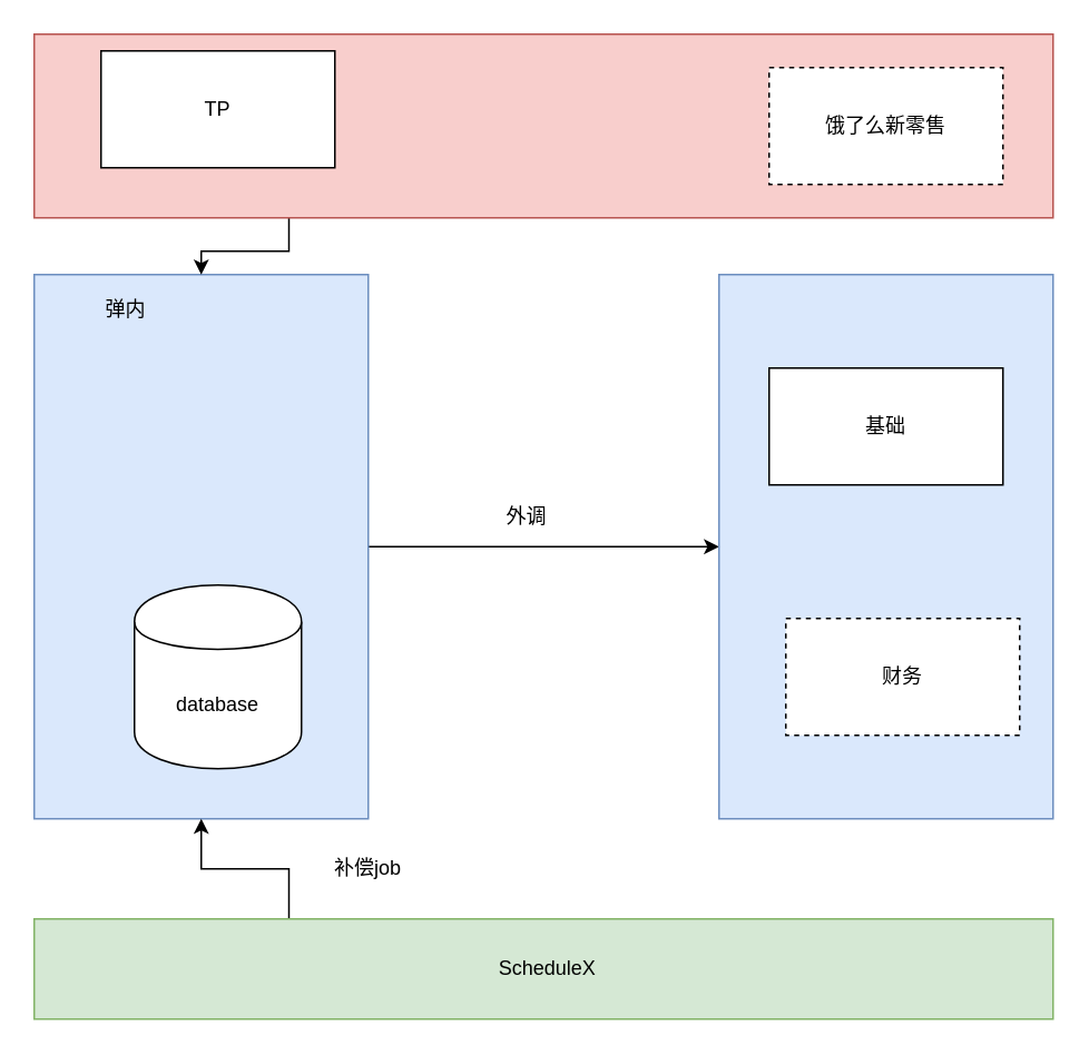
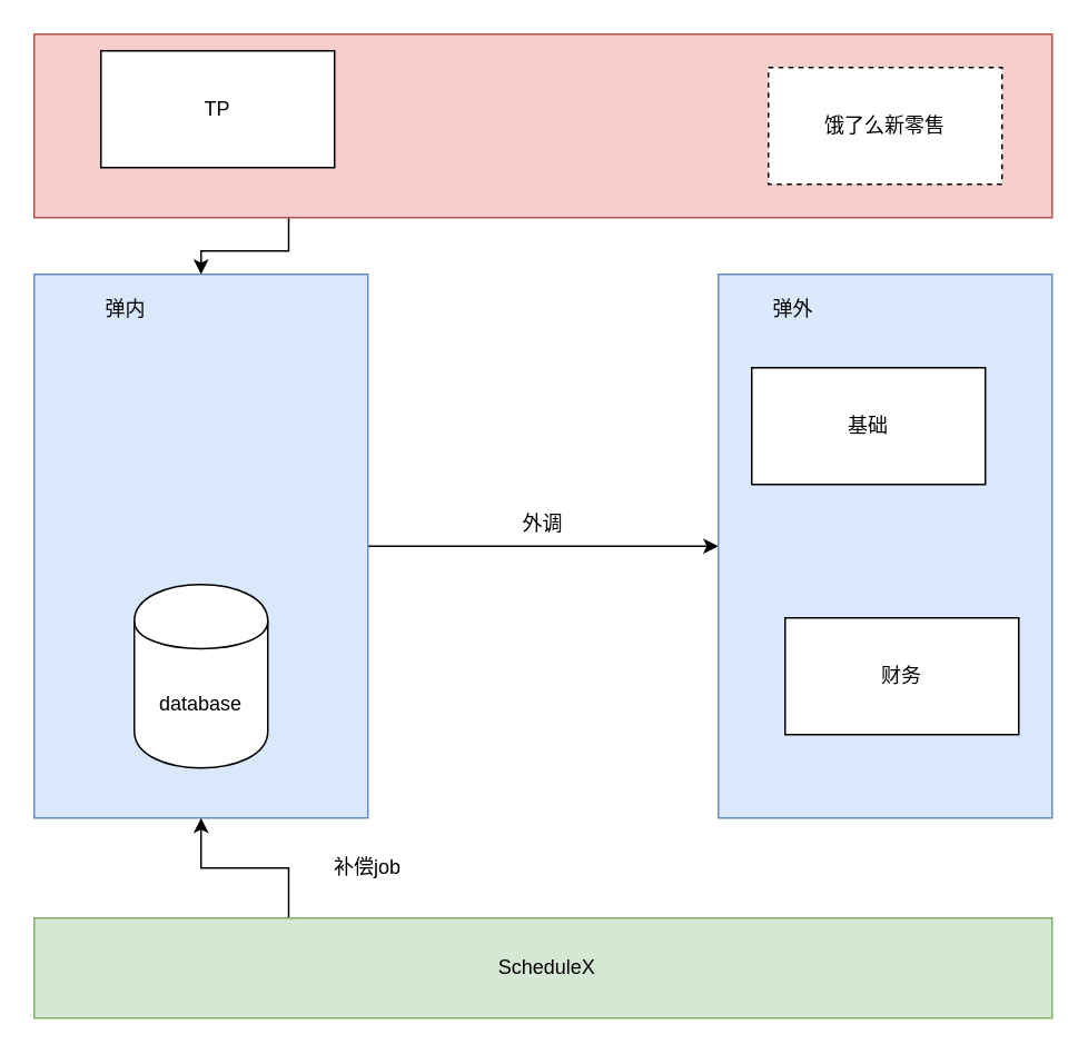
+ <mxCell id="7" value="弹外" style="text;html=1;strokeColor=none;fillColor=none;align=center;verticalAlign=middle;whiteSpace=wrap;rounded=0;" vertex="1" parent="1"><mxGeometry x="450" y="170" width="50" height="30" as="geometry" /></mxCell>
- <mxCell id="8" value="基础" style="rounded=0;whiteSpace=wrap;html=1;" vertex="1" parent="1"><mxGeometry x="460" y="220" width="140" height="70" as="geometry" /></mxCell>
+ <mxCell id="8" value="基础" style="rounded=0;whiteSpace=wrap;html=1;" vertex="1" parent="1"><mxGeometry x="450" y="220" width="140" height="70" as="geometry" /></mxCell>
- <mxCell id="14" value="外调" style="text;html=1;strokeColor=none;fillColor=none;align=center;verticalAlign=middle;whiteSpace=wrap;rounded=0;" vertex="1" parent="1"><mxGeometry x="295" y="299" width="40" height="20" as="geometry" /></mxCell>
+ <mxCell id="14" value="外调" style="text;html=1;strokeColor=none;fillColor=none;align=center;verticalAlign=middle;whiteSpace=wrap;rounded=0;" vertex="1" parent="1"><mxGeometry x="305" y="304" width="40" height="20" as="geometry" /></mxCell>
- <mxCell id="5" value="database" style="shape=cylinder;whiteSpace=wrap;html=1;boundedLbl=1;backgroundOutline=1;" vertex="1" parent="1"><mxGeometry x="80" y="350" width="100" height="110" as="geometry" /></mxCell>
+ <mxCell id="5" value="database" style="shape=cylinder;whiteSpace=wrap;html=1;boundedLbl=1;backgroundOutline=1;" vertex="1" parent="1"><mxGeometry x="80" y="350" width="80" height="110" as="geometry" /></mxCell>
- <mxCell id="9" value="财务" style="rounded=0;whiteSpace=wrap;html=1;dashed=1;" vertex="1" parent="1"><mxGeometry x="470" y="370" width="140" height="70" as="geometry" /></mxCell>
+ <mxCell id="9" value="财务" style="rounded=0;whiteSpace=wrap;html=1;" vertex="1" parent="1"><mxGeometry x="470" y="370" width="140" height="70" as="geometry" /></mxCell>
